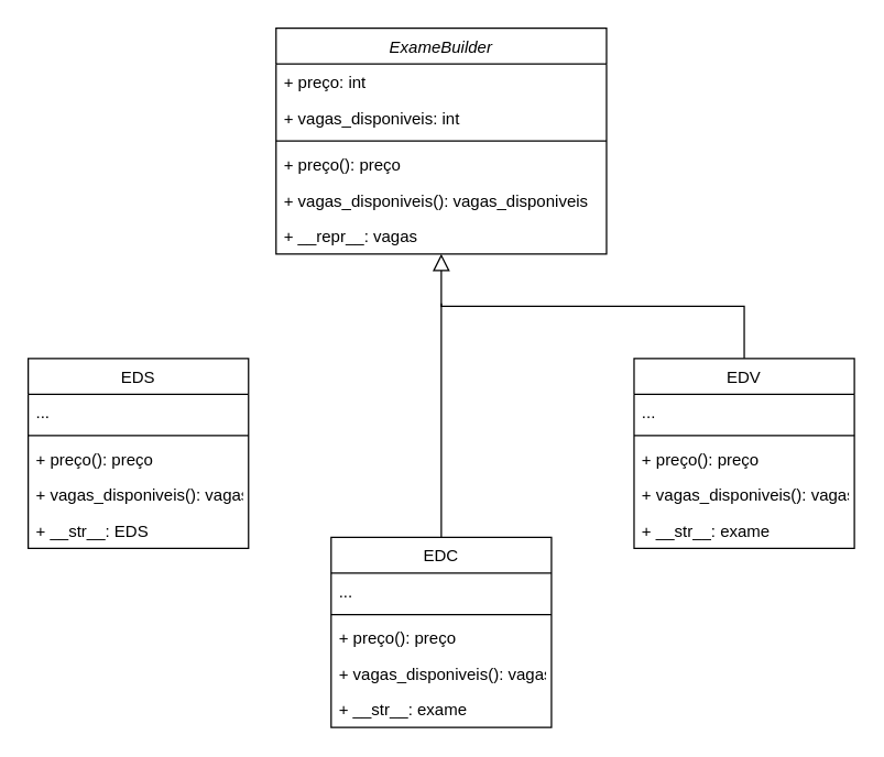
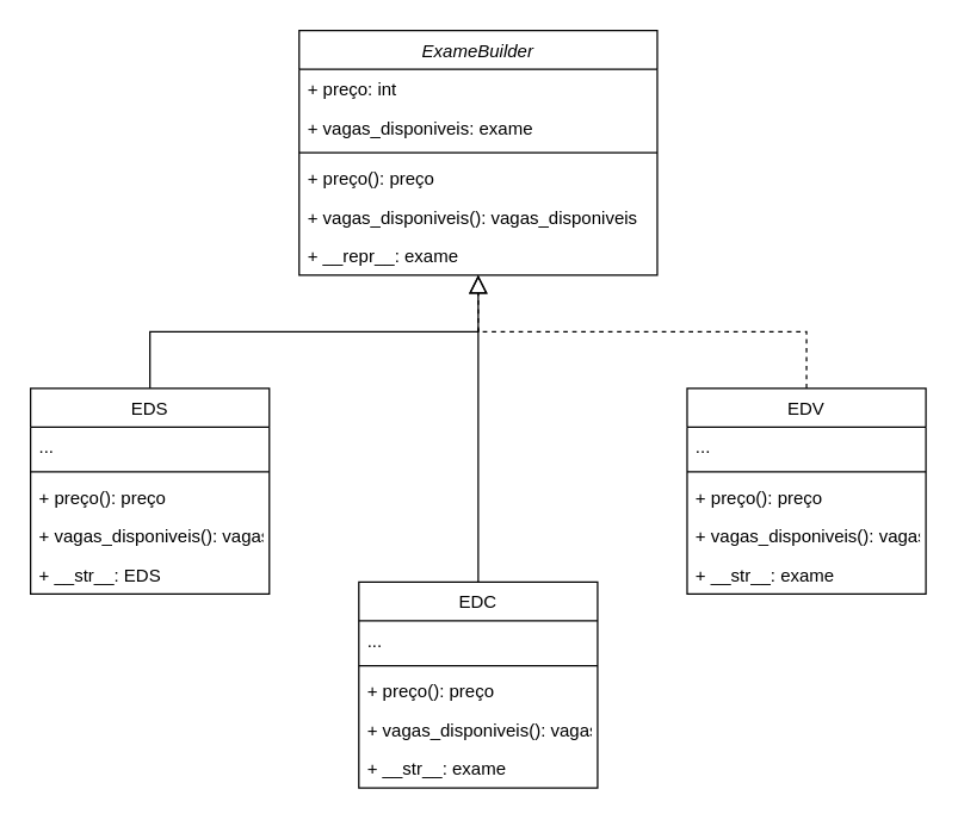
- <mxCell id="4" value="+ vagas_disponiveis: int" style="text;align=left;verticalAlign=top;spacingLeft=4;spacingRight=4;overflow=hidden;rotatable=0;points=[[0,0.5],[1,0.5]];portConstraint=eastwest;" vertex="1" parent="2"><mxGeometry y="52" width="240" height="26" as="geometry" /></mxCell>
+ <mxCell id="4" value="+ vagas_disponiveis: exame" style="text;align=left;verticalAlign=top;spacingLeft=4;spacingRight=4;overflow=hidden;rotatable=0;points=[[0,0.5],[1,0.5]];portConstraint=eastwest;" vertex="1" parent="2"><mxGeometry y="52" width="240" height="26" as="geometry" /></mxCell>
- <mxCell id="8" value="+ __repr__: vagas" style="text;align=left;verticalAlign=top;spacingLeft=4;spacingRight=4;overflow=hidden;rotatable=0;points=[[0,0.5],[1,0.5]];portConstraint=eastwest;" vertex="1" parent="2"><mxGeometry y="138" width="240" height="26" as="geometry" /></mxCell>
+ <mxCell id="8" value="+ __repr__: exame" style="text;align=left;verticalAlign=top;spacingLeft=4;spacingRight=4;overflow=hidden;rotatable=0;points=[[0,0.5],[1,0.5]];portConstraint=eastwest;" vertex="1" parent="2"><mxGeometry y="138" width="240" height="26" as="geometry" /></mxCell>
+ <mxCell id="15" value="" style="endArrow=block;endSize=10;endFill=0;shadow=0;strokeWidth=1;rounded=0;edgeStyle=elbowEdgeStyle;elbow=vertical;" edge="1" parent="1" source="9" target="2"><mxGeometry width="160" relative="1" as="geometry"><mxPoint x="180" y="103" as="sourcePoint" /><mxPoint x="180" y="103" as="targetPoint" /></mxGeometry></mxCell>
- <mxCell id="22" value="" style="endArrow=block;endSize=10;endFill=0;shadow=0;strokeWidth=1;rounded=0;edgeStyle=elbowEdgeStyle;elbow=vertical;" edge="1" parent="1" source="16" target="2"><mxGeometry width="160" relative="1" as="geometry"><mxPoint x="190" y="273" as="sourcePoint" /><mxPoint x="290" y="171" as="targetPoint" /></mxGeometry></mxCell>
+ <mxCell id="22" value="" style="endArrow=block;endSize=10;endFill=0;shadow=0;strokeWidth=1;rounded=0;edgeStyle=elbowEdgeStyle;elbow=vertical;dashed=1;" edge="1" parent="1" source="16" target="2"><mxGeometry width="160" relative="1" as="geometry"><mxPoint x="190" y="273" as="sourcePoint" /><mxPoint x="290" y="171" as="targetPoint" /></mxGeometry></mxCell>
